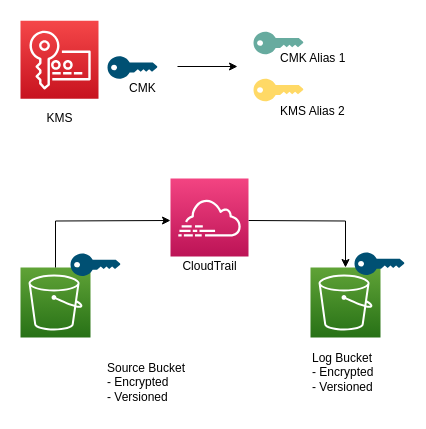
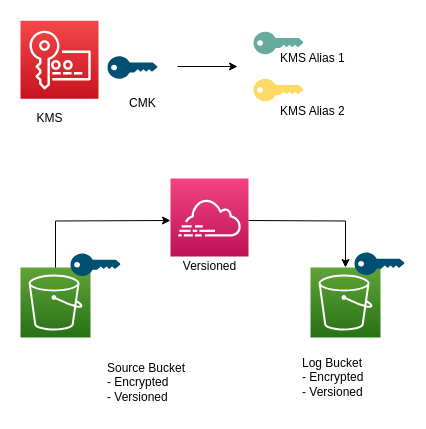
- <mxCell id="19" value="CMK Alias 1" style="text;html=1;resizable=0;autosize=1;align=left;verticalAlign=middle;points=[];fillColor=none;strokeColor=none;rounded=0;" vertex="1" parent="16"><mxGeometry x="25" y="16.75" width="80" height="20" as="geometry" /></mxCell>
+ <mxCell id="19" value="KMS Alias 1" style="text;html=1;resizable=0;autosize=1;align=left;verticalAlign=middle;points=[];fillColor=none;strokeColor=none;rounded=0;" vertex="1" parent="16"><mxGeometry x="25" y="16.75" width="80" height="20" as="geometry" /></mxCell>
- <mxCell id="15" value="CMK" style="text;html=1;resizable=0;autosize=1;align=left;verticalAlign=middle;points=[];fillColor=none;strokeColor=none;rounded=0;" vertex="1" parent="1"><mxGeometry x="127" y="78.25" width="40" height="20" as="geometry" /></mxCell>
+ <mxCell id="15" value="CMK" style="text;html=1;resizable=0;autosize=1;align=left;verticalAlign=middle;points=[];fillColor=none;strokeColor=none;rounded=0;" vertex="1" parent="1"><mxGeometry x="127" y="93.25" width="40" height="20" as="geometry" /></mxCell>
- <mxCell id="21" value="KMS" style="text;html=1;resizable=0;autosize=1;align=center;verticalAlign=middle;points=[];fillColor=none;strokeColor=none;rounded=0;" vertex="1" parent="1"><mxGeometry x="39" y="108" width="40" height="20" as="geometry" /></mxCell>
+ <mxCell id="21" value="KMS" style="text;html=1;resizable=0;autosize=1;align=center;verticalAlign=middle;points=[];fillColor=none;strokeColor=none;rounded=0;" vertex="1" parent="1"><mxGeometry x="29" y="108" width="40" height="20" as="geometry" /></mxCell>
- <mxCell id="14" value="CloudTrail" style="text;html=1;resizable=0;autosize=1;align=center;verticalAlign=middle;points=[];fillColor=none;strokeColor=none;rounded=0;" vertex="1" parent="1"><mxGeometry x="174" y="256" width="70" height="20" as="geometry" /></mxCell>
+ <mxCell id="14" value="Versioned" style="text;html=1;resizable=0;autosize=1;align=center;verticalAlign=middle;points=[];fillColor=none;strokeColor=none;rounded=0;" vertex="1" parent="1"><mxGeometry x="174" y="256" width="70" height="20" as="geometry" /></mxCell>
- <mxCell id="5" value="Log Bucket&lt;br&gt;- Encrypted&lt;br&gt;- Versioned" style="text;html=1;resizable=0;autosize=1;align=left;verticalAlign=middle;points=[];fillColor=none;strokeColor=none;rounded=0;" parent="1" vertex="1"><mxGeometry x="310" y="347" width="80" height="50" as="geometry" /></mxCell>
+ <mxCell id="5" value="Log Bucket&lt;br&gt;- Encrypted&lt;br&gt;- Versioned" style="text;html=1;resizable=0;autosize=1;align=left;verticalAlign=middle;points=[];fillColor=none;strokeColor=none;rounded=0;" parent="1" vertex="1"><mxGeometry x="300" y="352" width="80" height="50" as="geometry" /></mxCell>
